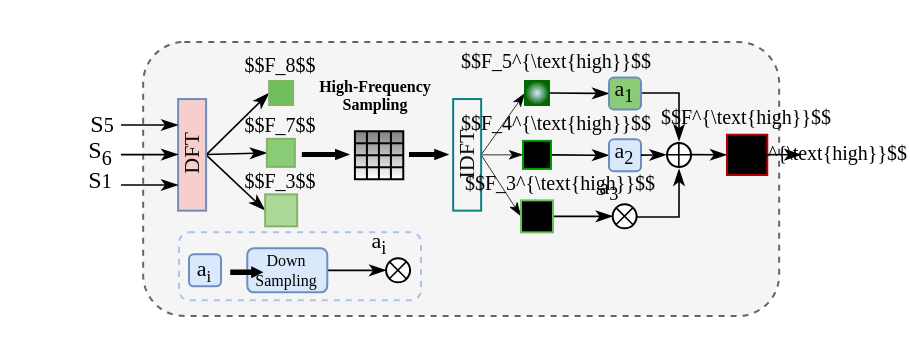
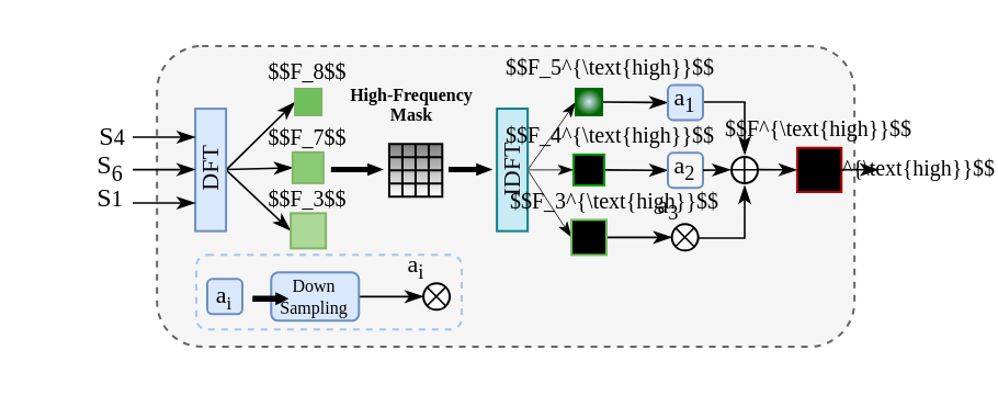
- <mxCell id="39" value="&lt;div style=&quot;line-height: 70%;&quot;&gt;&lt;font style=&quot;font-size: 8px; line-height: 70%;&quot;&gt;High-Frequency&lt;/font&gt;&lt;div&gt;&lt;font style=&quot;font-size: 8px; line-height: 70%;&quot;&gt;Sampling&lt;/font&gt;&lt;/div&gt;&lt;/div&gt;" style="text;html=1;align=center;verticalAlign=middle;whiteSpace=wrap;rounded=0;fontFamily=Times New Roman;fontStyle=1" parent="1" vertex="1"><mxGeometry x="148.55" y="31.23" width="77" height="30" as="geometry" /></mxCell>
+ <mxCell id="39" value="&lt;div style=&quot;line-height: 70%;&quot;&gt;&lt;font style=&quot;font-size: 8px; line-height: 70%;&quot;&gt;High-Frequency&lt;/font&gt;&lt;div&gt;&lt;font style=&quot;font-size: 8px; line-height: 70%;&quot;&gt;Mask&lt;/font&gt;&lt;/div&gt;&lt;/div&gt;" style="text;html=1;align=center;verticalAlign=middle;whiteSpace=wrap;rounded=0;fontFamily=Times New Roman;fontStyle=1" parent="1" vertex="1"><mxGeometry x="148.55" y="31.23" width="77" height="30" as="geometry" /></mxCell>
- <mxCell id="57" value="&lt;span style=&quot;text-wrap-mode: nowrap;&quot;&gt;a&lt;/span&gt;&lt;sub style=&quot;text-wrap-mode: nowrap;&quot;&gt;1&lt;/sub&gt;" style="rounded=1;whiteSpace=wrap;html=1;fontFamily=Times New Roman;fontSize=11;labelBackgroundColor=none;fillColor=#8acc76;strokeColor=#6c8ebf;fontColor=default;" parent="1" vertex="1"><mxGeometry x="304" y="38.23" width="16" height="16" as="geometry" /></mxCell>
+ <mxCell id="57" value="&lt;span style=&quot;text-wrap-mode: nowrap;&quot;&gt;a&lt;/span&gt;&lt;sub style=&quot;text-wrap-mode: nowrap;&quot;&gt;1&lt;/sub&gt;" style="rounded=1;whiteSpace=wrap;html=1;fontFamily=Times New Roman;fontSize=11;labelBackgroundColor=none;fillColor=#dae8fc;strokeColor=#6c8ebf;fontColor=default;" parent="1" vertex="1"><mxGeometry x="304" y="38.23" width="16" height="16" as="geometry" /></mxCell>
- <mxCell id="43" value="S&lt;span style=&quot;font-size: 10px;&quot;&gt;5&lt;/span&gt;" style="text;html=1;align=center;verticalAlign=middle;whiteSpace=wrap;rounded=0;fontFamily=Times New Roman;" parent="1" vertex="1"><mxGeometry x="21" y="47" width="60" height="30" as="geometry" /></mxCell>
+ <mxCell id="43" value="S&lt;span style=&quot;font-size: 10px;&quot;&gt;4&lt;/span&gt;" style="text;html=1;align=center;verticalAlign=middle;whiteSpace=wrap;rounded=0;fontFamily=Times New Roman;" parent="1" vertex="1"><mxGeometry x="21" y="47" width="60" height="30" as="geometry" /></mxCell>
- <mxCell id="9" value="&lt;p class=&quot;p1&quot; style=&quot;margin: 0px; font-variant-numeric: normal; font-variant-east-asian: normal; font-variant-alternates: normal; font-size-adjust: none; font-kerning: auto; font-optical-sizing: auto; font-feature-settings: normal; font-variation-settings: normal; font-variant-position: normal; font-variant-emoji: normal; font-stretch: normal; line-height: normal; color: rgb(14, 14, 14); text-align: start;&quot;&gt;&lt;font style=&quot;font-size: 11px;&quot;&gt;DFT&lt;/font&gt;&lt;/p&gt;" style="rounded=0;whiteSpace=wrap;html=1;horizontal=0;fillColor=#f8cecc;strokeColor=#6c8ebf;fontFamily=Times New Roman;align=center;verticalAlign=middle;fontSize=12;fontColor=default;" parent="1" vertex="1"><mxGeometry x="88.55" y="49.03" width="14" height="55.8" as="geometry" /></mxCell>
+ <mxCell id="9" value="&lt;p class=&quot;p1&quot; style=&quot;margin: 0px; font-variant-numeric: normal; font-variant-east-asian: normal; font-variant-alternates: normal; font-size-adjust: none; font-kerning: auto; font-optical-sizing: auto; font-feature-settings: normal; font-variation-settings: normal; font-variant-position: normal; font-variant-emoji: normal; font-stretch: normal; line-height: normal; color: rgb(14, 14, 14); text-align: start;&quot;&gt;&lt;font style=&quot;font-size: 11px;&quot;&gt;DFT&lt;/font&gt;&lt;/p&gt;" style="rounded=0;whiteSpace=wrap;html=1;horizontal=0;fillColor=#dae8fc;strokeColor=#6c8ebf;fontFamily=Times New Roman;align=center;verticalAlign=middle;fontSize=12;fontColor=default;" parent="1" vertex="1"><mxGeometry x="88.55" y="49.03" width="14" height="55.8" as="geometry" /></mxCell>
- <mxCell id="38" value="&lt;p class=&quot;p1&quot; style=&quot;margin: 0px; font-variant-numeric: normal; font-variant-east-asian: normal; font-variant-alternates: normal; font-size-adjust: none; font-kerning: auto; font-optical-sizing: auto; font-feature-settings: normal; font-variation-settings: normal; font-variant-position: normal; font-variant-emoji: normal; font-stretch: normal; line-height: normal; color: rgb(14, 14, 14); text-align: start;&quot;&gt;&lt;font style=&quot;font-size: 11px;&quot;&gt;IDFT&lt;/font&gt;&lt;/p&gt;" style="rounded=0;whiteSpace=wrap;html=1;horizontal=0;fillColor=#f5f5f5;strokeColor=#0e8088;fontFamily=Times New Roman;" parent="1" vertex="1"><mxGeometry x="226.075" y="49.03" width="14" height="55.8" as="geometry" /></mxCell>
+ <mxCell id="38" value="&lt;p class=&quot;p1&quot; style=&quot;margin: 0px; font-variant-numeric: normal; font-variant-east-asian: normal; font-variant-alternates: normal; font-size-adjust: none; font-kerning: auto; font-optical-sizing: auto; font-feature-settings: normal; font-variation-settings: normal; font-variant-position: normal; font-variant-emoji: normal; font-stretch: normal; line-height: normal; color: rgb(14, 14, 14); text-align: start;&quot;&gt;&lt;font style=&quot;font-size: 11px;&quot;&gt;IDFT&lt;/font&gt;&lt;/p&gt;" style="rounded=0;whiteSpace=wrap;html=1;horizontal=0;fillColor=#C8EBF6;strokeColor=#0e8088;fontFamily=Times New Roman;" parent="1" vertex="1"><mxGeometry x="226.075" y="49.03" width="14" height="55.8" as="geometry" /></mxCell>
- <mxCell id="58" value="&lt;span style=&quot;text-wrap-mode: nowrap;&quot;&gt;a&lt;/span&gt;&lt;sub style=&quot;text-wrap-mode: nowrap;&quot;&gt;2&lt;/sub&gt;" style="rounded=1;whiteSpace=wrap;html=1;fontFamily=Times New Roman;fontSize=11;labelBackgroundColor=none;fillColor=#dae8fc;strokeColor=#6c8ebf;fontColor=default;" parent="1" vertex="1"><mxGeometry x="304" y="69.16" width="16" height="16" as="geometry" /></mxCell>
+ <mxCell id="58" value="&lt;span style=&quot;text-wrap-mode: nowrap;&quot;&gt;a&lt;/span&gt;&lt;sub style=&quot;text-wrap-mode: nowrap;&quot;&gt;2&lt;/sub&gt;" style="rounded=1;whiteSpace=wrap;html=1;fontFamily=Times New Roman;fontSize=11;labelBackgroundColor=none;fillColor=#f5f5f5;strokeColor=#6c8ebf;fontColor=default;" parent="1" vertex="1"><mxGeometry x="304" y="69.16" width="16" height="16" as="geometry" /></mxCell>
